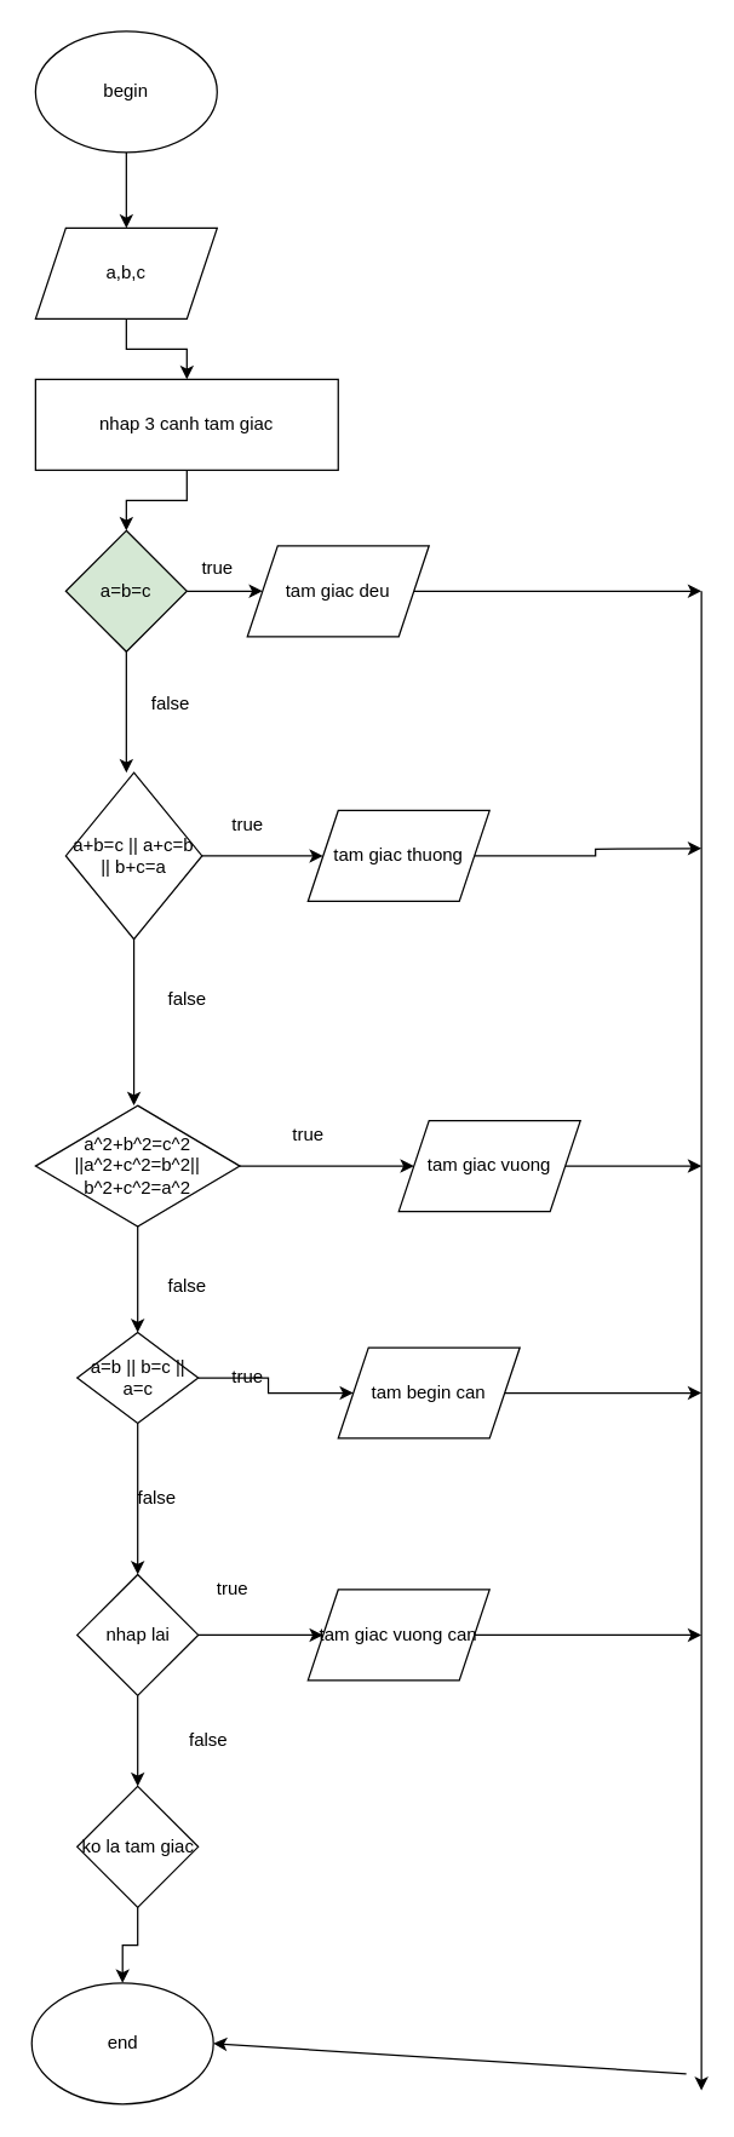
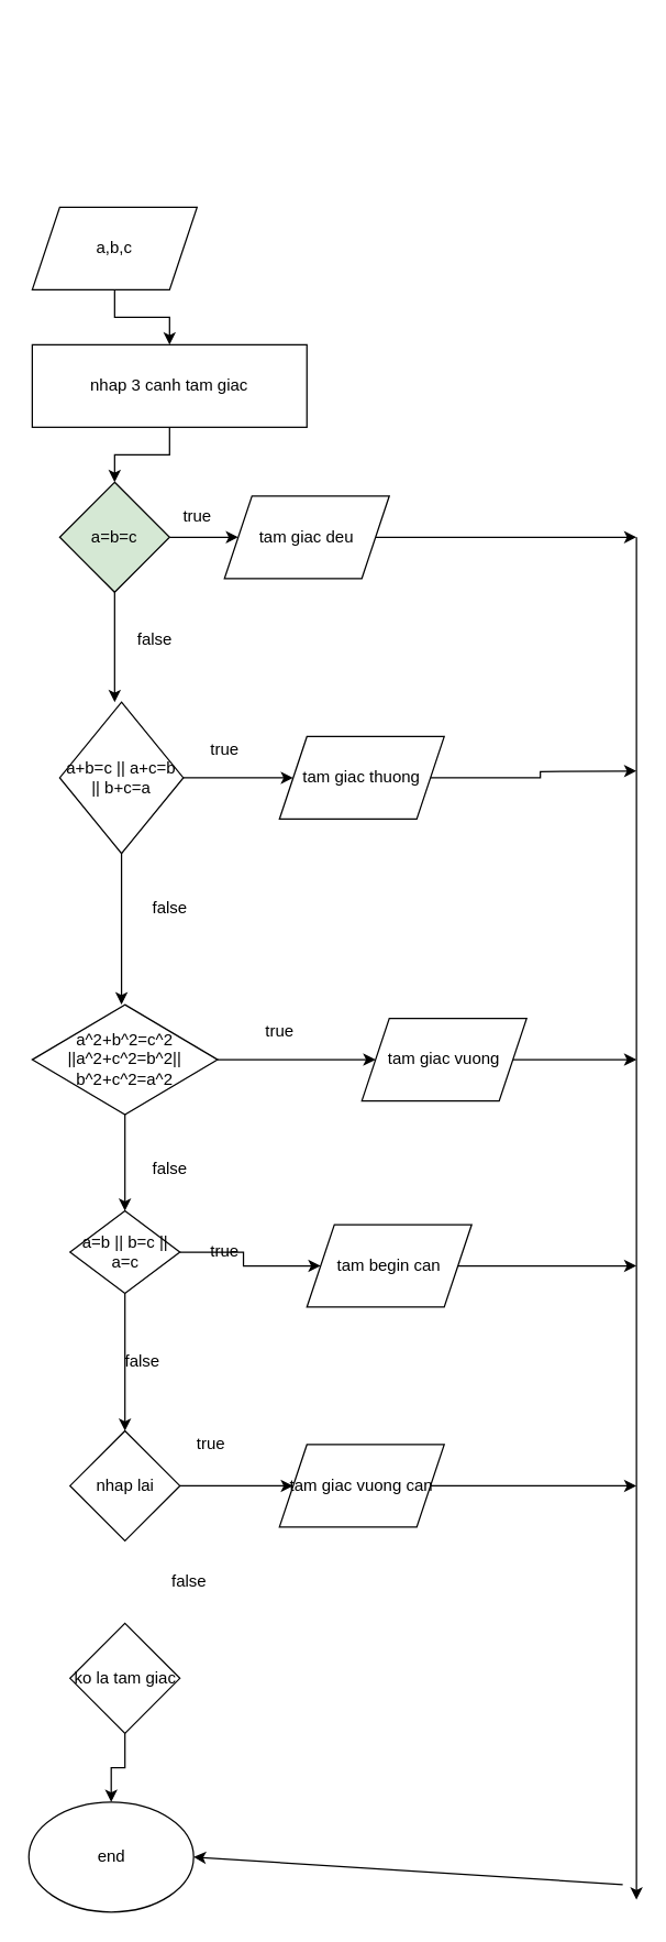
- <mxCell id="3" value="begin" style="ellipse;whiteSpace=wrap;html=1;" vertex="1" parent="1"><mxGeometry x="23" y="20" width="120" height="80" as="geometry" /></mxCell>
- <mxCell id="2" style="edgeStyle=orthogonalEdgeStyle;rounded=0;orthogonalLoop=1;jettySize=auto;html=1;" edge="1" parent="1" source="3" target="5"><mxGeometry relative="1" as="geometry"><mxPoint x="83" y="160" as="targetPoint" /></mxGeometry></mxCell>
- <mxCell id="33" style="edgeStyle=orthogonalEdgeStyle;rounded=0;orthogonalLoop=1;jettySize=auto;html=1;" edge="1" parent="1" source="34" target="38"><mxGeometry relative="1" as="geometry"><mxPoint x="90.5" y="1220" as="targetPoint" /></mxGeometry></mxCell>
